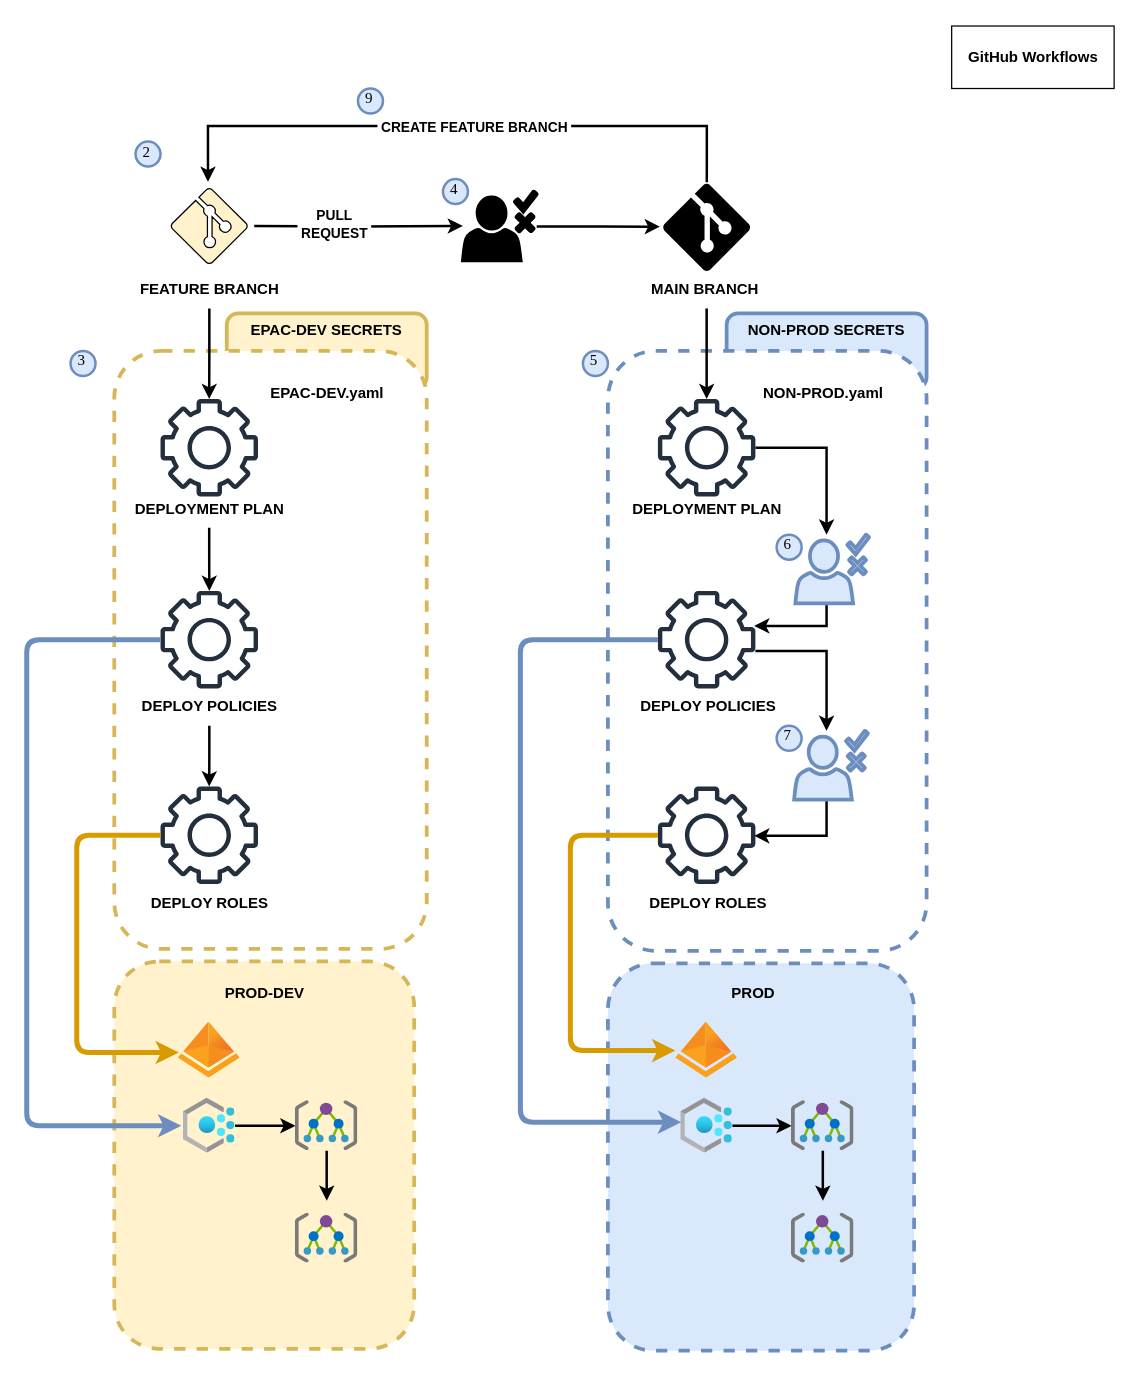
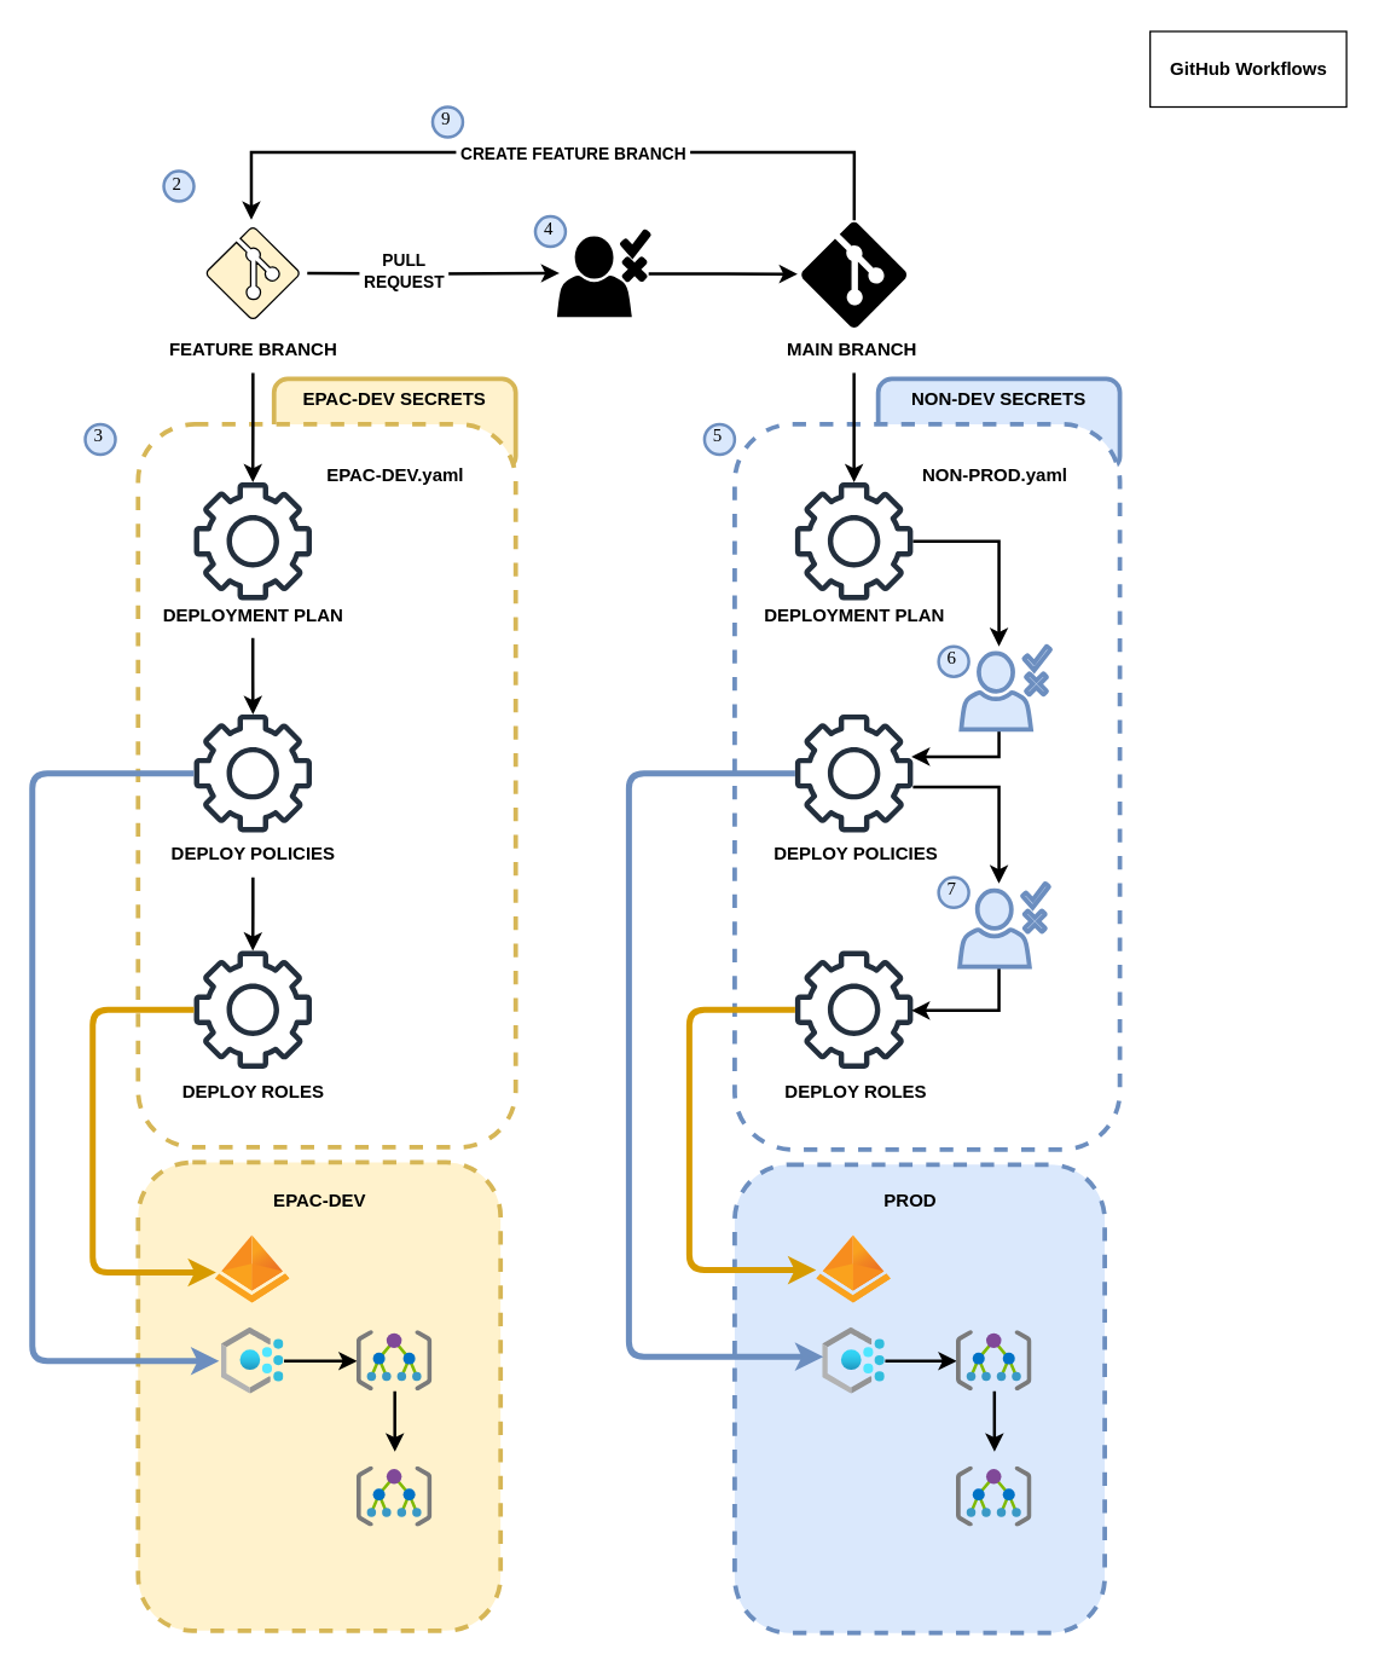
- <mxCell id="2" value="&lt;b&gt;NON-PROD SECRETS&lt;/b&gt;" style="rounded=1;whiteSpace=wrap;html=1;verticalAlign=top;fillColor=#dae8fc;strokeColor=#6c8ebf;strokeWidth=3;" parent="1" vertex="1"><mxGeometry x="580.94" y="250" width="160" height="60" as="geometry" /></mxCell>
+ <mxCell id="2" value="&lt;b&gt;NON-DEV SECRETS&lt;/b&gt;" style="rounded=1;whiteSpace=wrap;html=1;verticalAlign=top;fillColor=#dae8fc;strokeColor=#6c8ebf;strokeWidth=3;" parent="1" vertex="1"><mxGeometry x="580.94" y="250" width="160" height="60" as="geometry" /></mxCell>
- <mxCell id="45" value="&lt;p&gt;&lt;b&gt;PROD-DEV&lt;/b&gt;&lt;/p&gt;" style="text;html=1;align=center;verticalAlign=middle;resizable=0;points=[];autosize=1;strokeColor=none;fillColor=none;labelBackgroundColor=none;" parent="1" vertex="1"><mxGeometry x="170.94" y="768.5" width="80" height="50" as="geometry" /></mxCell>
+ <mxCell id="45" value="&lt;p&gt;&lt;b&gt;EPAC-DEV&lt;/b&gt;&lt;/p&gt;" style="text;html=1;align=center;verticalAlign=middle;resizable=0;points=[];autosize=1;strokeColor=none;fillColor=none;labelBackgroundColor=none;" parent="1" vertex="1"><mxGeometry x="170.94" y="768.5" width="80" height="50" as="geometry" /></mxCell>
